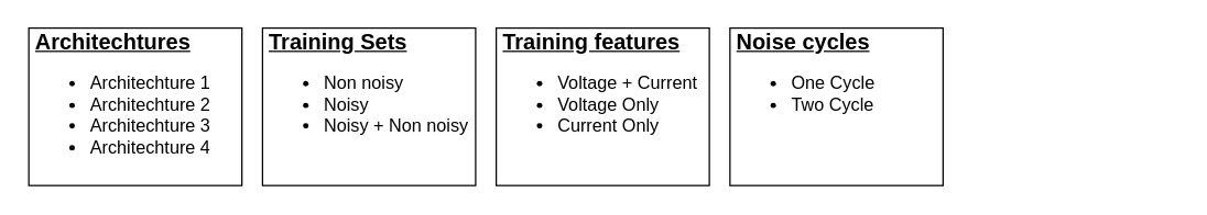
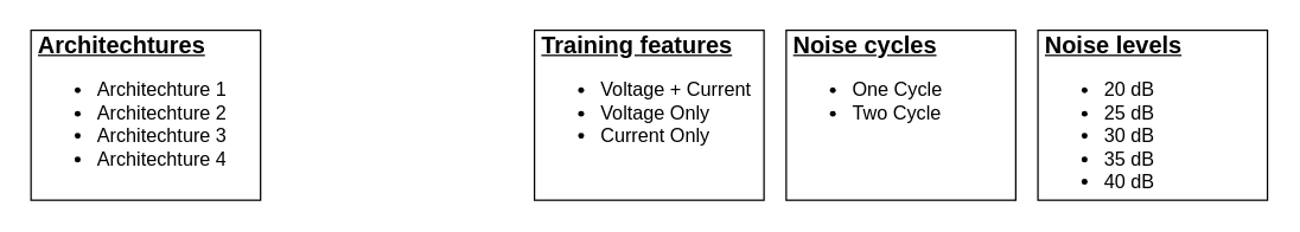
- <mxCell id="3" value="&lt;h1 style=&quot;font-size: 16px&quot; align=&quot;left&quot;&gt;&lt;font style=&quot;font-size: 16px&quot;&gt;&lt;u&gt;Training Sets&lt;/u&gt;&lt;br&gt;&lt;/font&gt;&lt;/h1&gt;&lt;div style=&quot;font-size: 13px&quot; align=&quot;left&quot;&gt;&lt;ul&gt;&lt;li&gt;&lt;font style=&quot;font-size: 13px&quot;&gt;Non noisy&lt;/font&gt;&lt;/li&gt;&lt;li&gt;&lt;font style=&quot;font-size: 13px&quot;&gt;Noisy&lt;/font&gt;&lt;/li&gt;&lt;li&gt;&lt;font style=&quot;font-size: 13px&quot;&gt;Noisy + Non noisy&lt;/font&gt;&lt;/li&gt;&lt;/ul&gt;&lt;/div&gt;" style="text;html=1;fillColor=none;spacing=5;spacingTop=-20;whiteSpace=wrap;overflow=hidden;rounded=0;strokeColor=#000000;" vertex="1" parent="1"><mxGeometry x="190" y="20" width="155" height="115" as="geometry" /></mxCell>
+ <mxCell id="6" value="&lt;h1 style=&quot;font-size: 16px&quot; align=&quot;left&quot;&gt;&lt;font style=&quot;font-size: 16px&quot;&gt;&lt;u&gt;Noise levels&lt;/u&gt;&lt;br&gt;&lt;/font&gt;&lt;/h1&gt;&lt;div style=&quot;font-size: 13px&quot; align=&quot;left&quot;&gt;&lt;ul&gt;&lt;li&gt;&lt;font style=&quot;font-size: 13px&quot;&gt;20 dB&lt;br&gt;&lt;/font&gt;&lt;/li&gt;&lt;li&gt;&lt;font style=&quot;font-size: 13px&quot;&gt;&lt;font style=&quot;font-size: 13px&quot;&gt;25 dB&lt;/font&gt;&lt;/font&gt;&lt;/li&gt;&lt;li&gt;&lt;font style=&quot;font-size: 13px&quot;&gt;&lt;font style=&quot;font-size: 13px&quot;&gt;&lt;font style=&quot;font-size: 13px&quot;&gt;30 dB&lt;/font&gt;&lt;/font&gt;&lt;/font&gt;&lt;/li&gt;&lt;li&gt;&lt;font style=&quot;font-size: 13px&quot;&gt;&lt;font style=&quot;font-size: 13px&quot;&gt;&lt;font style=&quot;font-size: 13px&quot;&gt;&lt;font style=&quot;font-size: 13px&quot;&gt;35 dB&lt;/font&gt;&lt;/font&gt;&lt;/font&gt;&lt;/font&gt;&lt;/li&gt;&lt;li&gt;&lt;font style=&quot;font-size: 13px&quot;&gt;&lt;font style=&quot;font-size: 13px&quot;&gt;&lt;font style=&quot;font-size: 13px&quot;&gt;&lt;font style=&quot;font-size: 13px&quot;&gt;&lt;font style=&quot;font-size: 13px&quot;&gt;40 dB&lt;/font&gt;&lt;/font&gt;&lt;/font&gt;&lt;/font&gt;&lt;/font&gt;&lt;/li&gt;&lt;/ul&gt;&lt;/div&gt;" style="text;html=1;fillColor=none;spacing=5;spacingTop=-20;whiteSpace=wrap;overflow=hidden;rounded=0;strokeColor=#000000;" vertex="1" parent="1"><mxGeometry x="700" y="20" width="155" height="115" as="geometry" /></mxCell>
